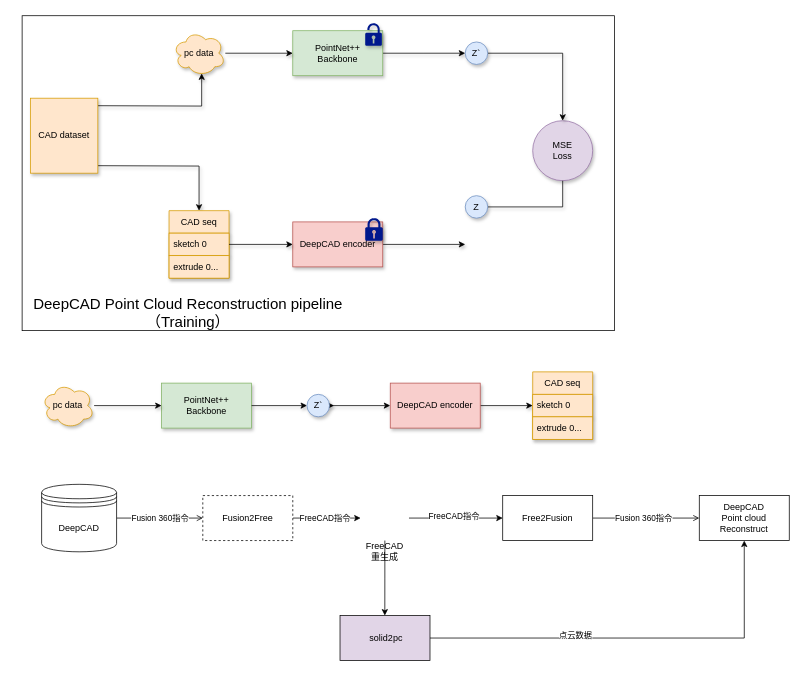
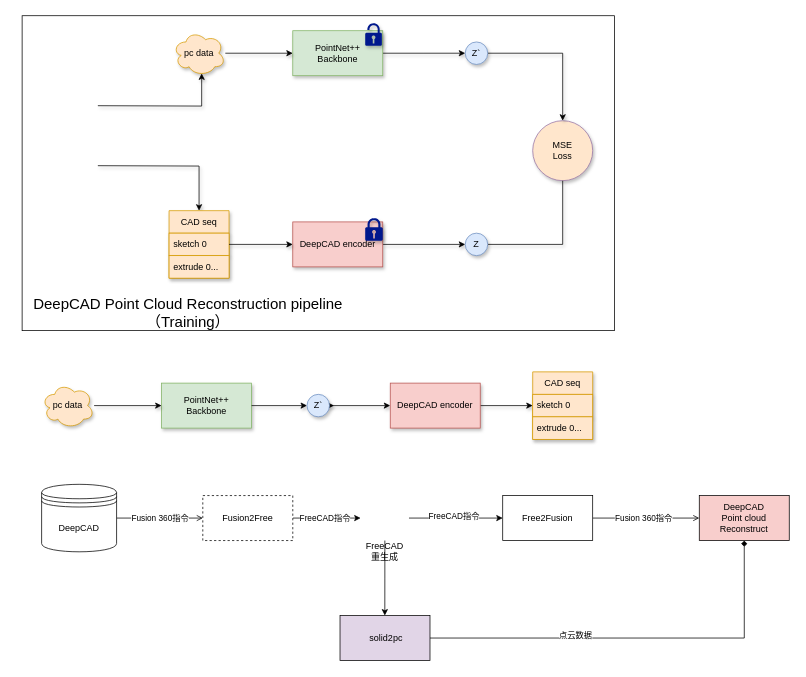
- <mxCell id="37" value="CAD dataset" style="rounded=0;whiteSpace=wrap;html=1;fillColor=#ffe6cc;strokeColor=#d79b00;shadow=1;" parent="24" vertex="1"><mxGeometry x="20" y="110" width="90" height="100" as="geometry" /></mxCell>
- <mxCell id="38" value="&lt;div&gt;MSE&lt;/div&gt;Loss" style="ellipse;whiteSpace=wrap;html=1;aspect=fixed;fillColor=#e1d5e7;strokeColor=#9673a6;shadow=1;" parent="24" vertex="1"><mxGeometry x="690" y="140" width="80" height="80" as="geometry" /></mxCell>
+ <mxCell id="38" value="&lt;div&gt;MSE&lt;/div&gt;Loss" style="ellipse;whiteSpace=wrap;html=1;aspect=fixed;fillColor=#ffe6cc;strokeColor=#9673a6;shadow=1;" parent="24" vertex="1"><mxGeometry x="690" y="140" width="80" height="80" as="geometry" /></mxCell>
- <mxCell id="44" value="Z" style="ellipse;whiteSpace=wrap;html=1;aspect=fixed;fillColor=#dae8fc;strokeColor=#6c8ebf;shadow=1;" parent="24" vertex="1"><mxGeometry x="600" y="240" width="30" height="30" as="geometry" /></mxCell>
+ <mxCell id="44" value="Z" style="ellipse;whiteSpace=wrap;html=1;aspect=fixed;fillColor=#dae8fc;strokeColor=#6c8ebf;shadow=1;" parent="24" vertex="1"><mxGeometry x="600" y="290" width="30" height="30" as="geometry" /></mxCell>
- <mxCell id="53" value="DeepCAD&lt;div&gt;Point cloud&lt;br&gt;&lt;div&gt;Reconstruct&lt;/div&gt;&lt;/div&gt;" style="whiteSpace=wrap;html=1;rounded=0;" parent="1" vertex="1"><mxGeometry x="932.16" y="660" width="120" height="60" as="geometry" /></mxCell>
+ <mxCell id="53" value="DeepCAD&lt;div&gt;Point cloud&lt;br&gt;&lt;div&gt;Reconstruct&lt;/div&gt;&lt;/div&gt;" style="whiteSpace=wrap;html=1;rounded=0;fillColor=#f8cecc;" parent="1" vertex="1"><mxGeometry x="932.16" y="660" width="120" height="60" as="geometry" /></mxCell>
- <mxCell id="47" style="edgeStyle=orthogonalEdgeStyle;rounded=0;orthogonalLoop=1;jettySize=auto;html=1;exitX=1;exitY=0.5;exitDx=0;exitDy=0;entryX=0.5;entryY=1;entryDx=0;entryDy=0;" parent="1" source="49" target="53" edge="1"><mxGeometry relative="1" as="geometry"><mxPoint x="900" y="770" as="targetPoint" /></mxGeometry></mxCell>
+ <mxCell id="47" style="edgeStyle=orthogonalEdgeStyle;rounded=0;orthogonalLoop=1;jettySize=auto;html=1;exitX=1;exitY=0.5;exitDx=0;exitDy=0;entryX=0.5;entryY=1;entryDx=0;entryDy=0;endArrow=diamond;" parent="1" source="49" target="53" edge="1"><mxGeometry relative="1" as="geometry"><mxPoint x="900" y="770" as="targetPoint" /></mxGeometry></mxCell>
